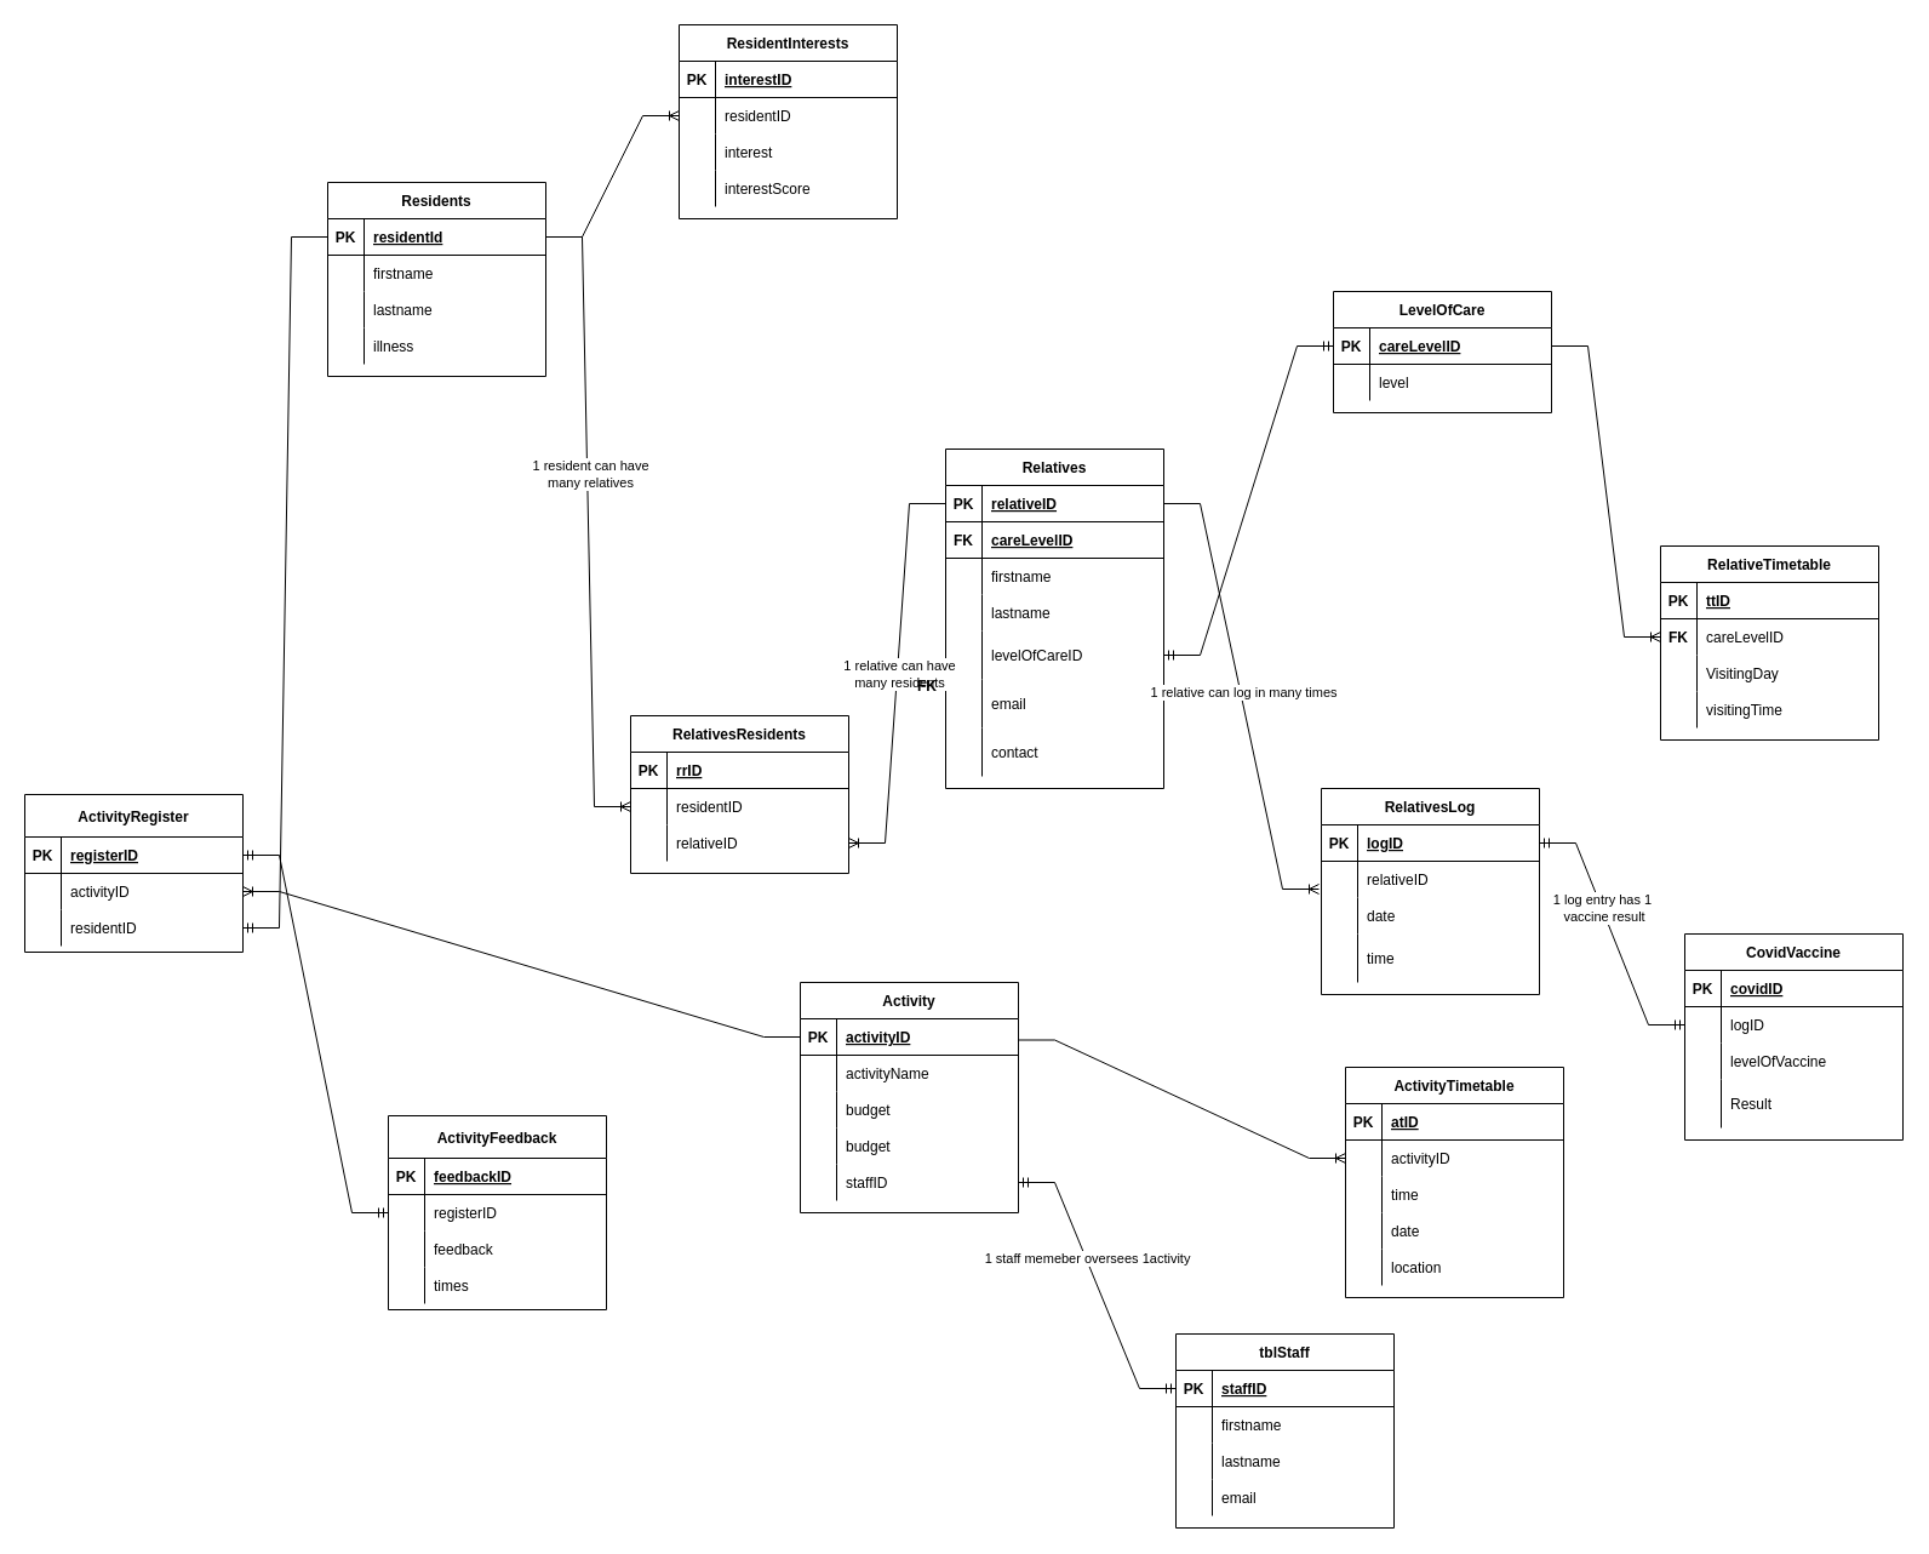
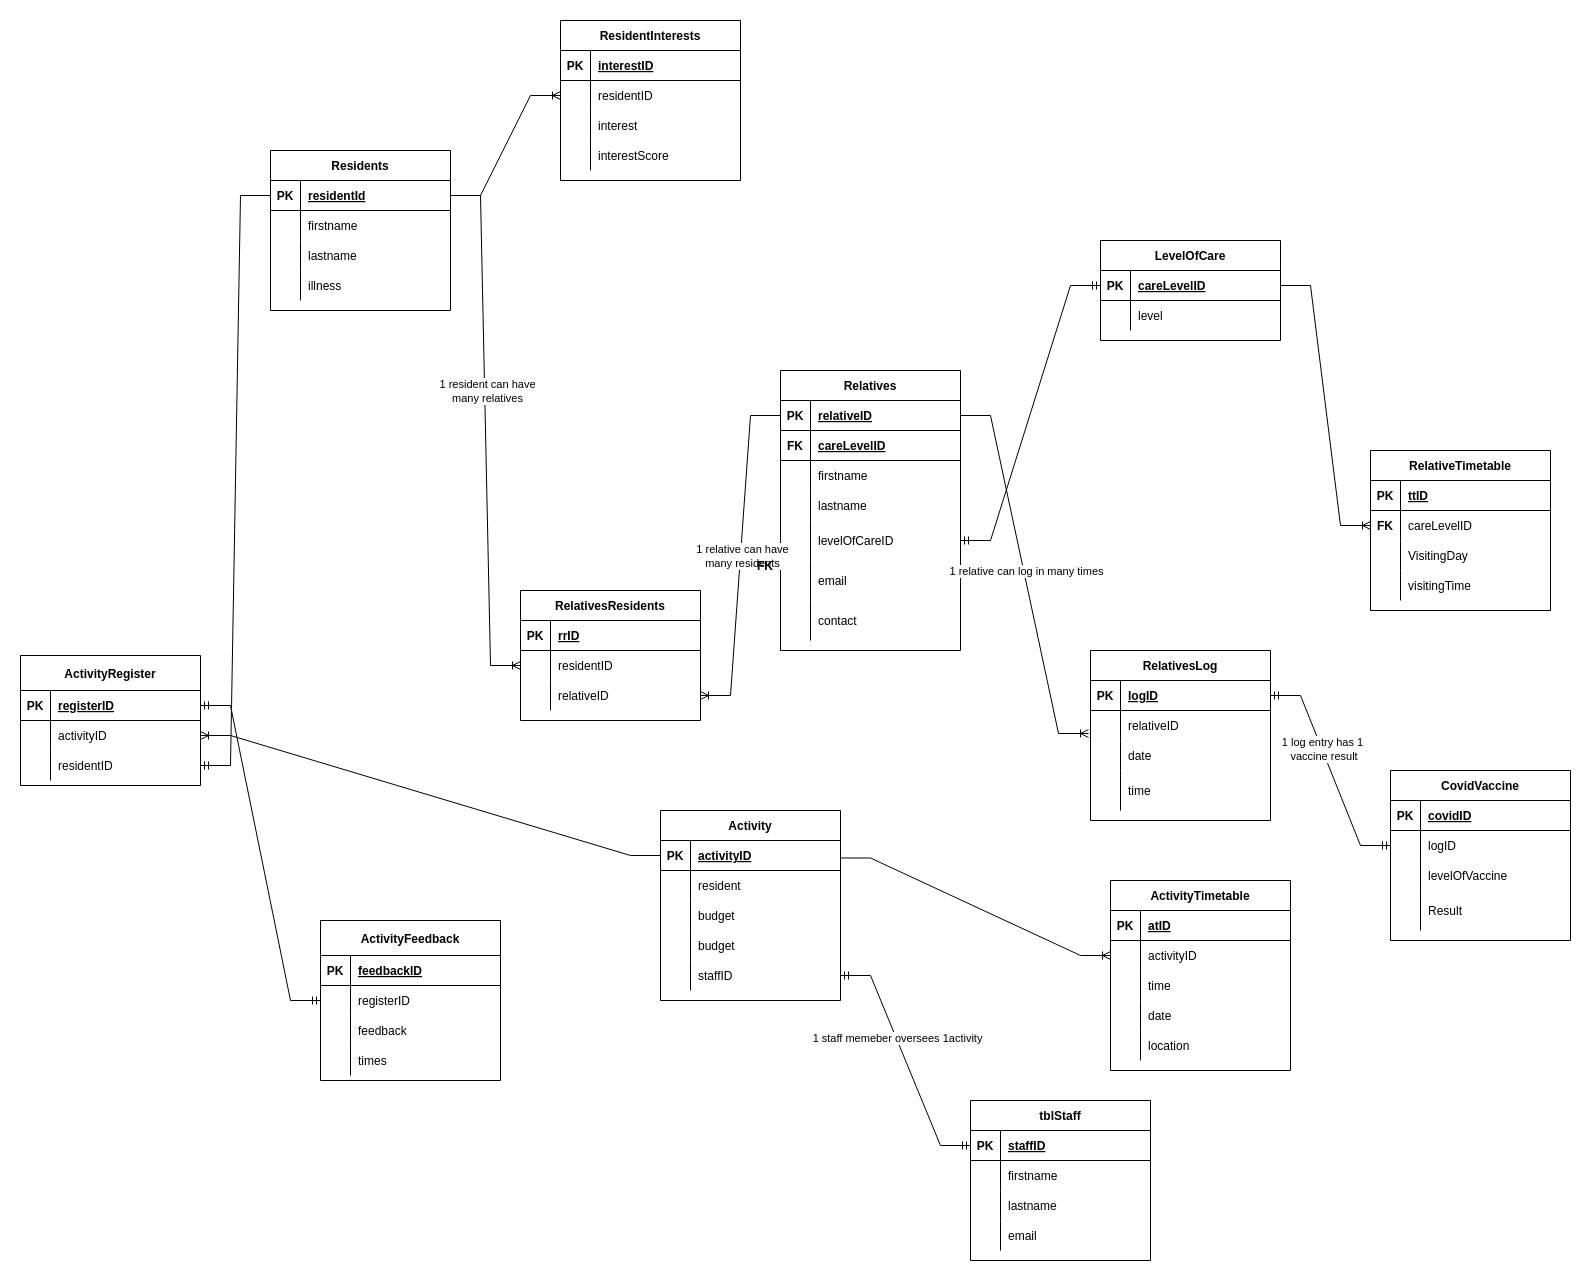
- <mxCell id="98" value="activityName" style="shape=partialRectangle;connectable=0;fillColor=none;top=0;left=0;bottom=0;right=0;align=left;spacingLeft=6;overflow=hidden;" vertex="1" parent="96"><mxGeometry x="30" width="150" height="30" as="geometry"><mxRectangle width="150" height="30" as="alternateBounds" /></mxGeometry></mxCell>
+ <mxCell id="98" value="resident" style="shape=partialRectangle;connectable=0;fillColor=none;top=0;left=0;bottom=0;right=0;align=left;spacingLeft=6;overflow=hidden;" vertex="1" parent="96"><mxGeometry x="30" width="150" height="30" as="geometry"><mxRectangle width="150" height="30" as="alternateBounds" /></mxGeometry></mxCell>
